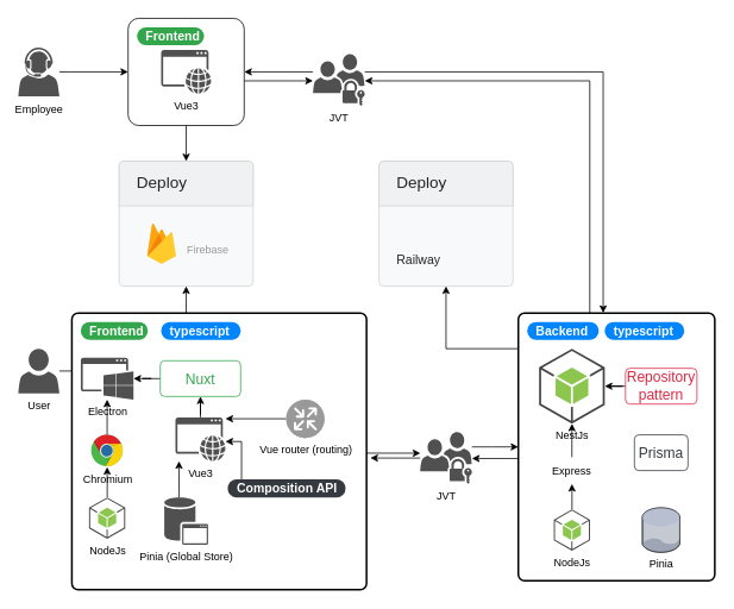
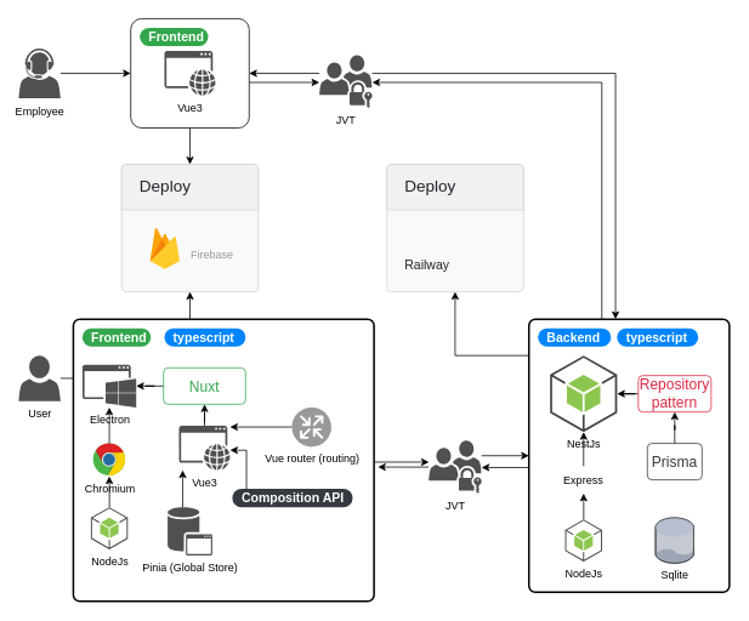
+ <mxCell id="55" value="" style="edgeStyle=orthogonalEdgeStyle;rounded=0;orthogonalLoop=1;jettySize=auto;html=1;" edge="1" parent="1" source="54" target="56"><mxGeometry relative="1" as="geometry"><mxPoint x="766" y="432" as="sourcePoint" /><mxPoint x="677" y="432" as="targetPoint" /></mxGeometry></mxCell>
- <mxCell id="44" value="Pinia" style="verticalLabelPosition=bottom;sketch=0;aspect=fixed;html=1;verticalAlign=top;strokeColor=none;align=center;outlineConnect=0;shape=mxgraph.citrix.database;container=0;" vertex="1" parent="1"><mxGeometry x="718.75" y="568.14" width="42.5" height="50" as="geometry" /></mxCell>
+ <mxCell id="44" value="Sqlite" style="verticalLabelPosition=bottom;sketch=0;aspect=fixed;html=1;verticalAlign=top;strokeColor=none;align=center;outlineConnect=0;shape=mxgraph.citrix.database;container=0;" vertex="1" parent="1"><mxGeometry x="718.75" y="568.14" width="42.5" height="50" as="geometry" /></mxCell>
